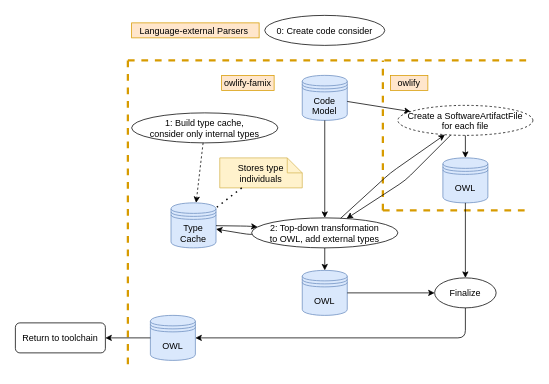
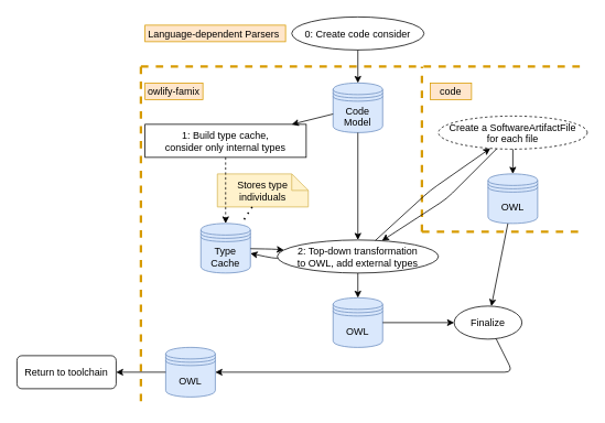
- <mxCell id="14" value="Language-external Parsers " style="text;strokeColor=#d79b00;fillColor=#ffe6cc;align=center;verticalAlign=middle;rounded=0;" vertex="1" parent="1"><mxGeometry x="175" y="30" width="170" height="20" as="geometry" /></mxCell>
+ <mxCell id="14" value="Language-dependent Parsers " style="text;strokeColor=#d79b00;fillColor=#ffe6cc;align=center;verticalAlign=middle;rounded=0;" vertex="1" parent="1"><mxGeometry x="175" y="30" width="170" height="20" as="geometry" /></mxCell>
+ <mxCell id="4" value="" style="endArrow=classic;" edge="1" parent="1" source="2" target="3"><mxGeometry width="50" height="50" relative="1" as="geometry"><mxPoint x="330" y="70" as="sourcePoint" /><mxPoint x="380" y="20" as="targetPoint" /></mxGeometry></mxCell>
- <mxCell id="15" value="owlify-famix" style="text;strokeColor=#d79b00;fillColor=#ffe6cc;align=center;verticalAlign=middle;rounded=0;" vertex="1" parent="1"><mxGeometry x="295" y="100" width="70" height="20" as="geometry" /></mxCell>
+ <mxCell id="15" value="owlify-famix" style="text;strokeColor=#d79b00;fillColor=#ffe6cc;align=center;verticalAlign=middle;rounded=0;" vertex="1" parent="1"><mxGeometry x="175" y="100" width="70" height="20" as="geometry" /></mxCell>
- <mxCell id="23" value="owlify" style="text;strokeColor=#d79b00;fillColor=#ffe6cc;align=center;verticalAlign=middle;rounded=0;" vertex="1" parent="1"><mxGeometry x="520" y="100" width="50" height="20" as="geometry" /></mxCell>
+ <mxCell id="23" value="code" style="text;strokeColor=#d79b00;fillColor=#ffe6cc;align=center;verticalAlign=middle;rounded=0;" vertex="1" parent="1"><mxGeometry x="520" y="100" width="50" height="20" as="geometry" /></mxCell>
- <mxCell id="6" value="" style="endArrow=classic;" edge="1" parent="1" source="3" target="18"><mxGeometry width="50" height="50" relative="1" as="geometry"><mxPoint x="330" y="110" as="sourcePoint" /><mxPoint x="380" y="60" as="targetPoint" /></mxGeometry></mxCell>
+ <mxCell id="6" value="" style="endArrow=classic;" edge="1" parent="1" source="3" target="5"><mxGeometry width="50" height="50" relative="1" as="geometry"><mxPoint x="330" y="110" as="sourcePoint" /><mxPoint x="380" y="60" as="targetPoint" /></mxGeometry></mxCell>
- <mxCell id="5" value="1: Build type cache,&#10;consider only internal types" style="ellipse;" vertex="1" parent="1"><mxGeometry x="175" y="150" width="195" height="40" as="geometry" /></mxCell>
+ <mxCell id="5" value="1: Build type cache,&#10;consider only internal types" style="rounded=0;" vertex="1" parent="1"><mxGeometry x="175" y="150" width="195" height="40" as="geometry" /></mxCell>
- <mxCell id="8" value="Stores type&#10;individuals" style="shape=note;size=20;fillColor=#fff2cc;strokeColor=#d6b656;" vertex="1" parent="1"><mxGeometry x="292.5" y="210" width="110" height="40" as="geometry" /></mxCell>
+ <mxCell id="8" value="Stores type&#10;individuals" style="shape=note;size=20;fillColor=#fff2cc;strokeColor=#d6b656;" vertex="1" parent="1"><mxGeometry x="262.5" y="210" width="110" height="40" as="geometry" /></mxCell>
- <mxCell id="7" value="Type&#10;Cache" style="shape=datastore;fillColor=#dae8fc;strokeColor=#6c8ebf;" vertex="1" parent="1"><mxGeometry x="227.5" y="270" width="60" height="60" as="geometry" /></mxCell>
+ <mxCell id="7" value="Type&#10;Cache" style="shape=datastore;fillColor=#dae8fc;strokeColor=#6c8ebf;" vertex="1" parent="1"><mxGeometry x="242.5" y="270" width="60" height="60" as="geometry" /></mxCell>
- <mxCell id="26" value="Finalize" style="ellipse;" vertex="1" parent="1"><mxGeometry x="579" y="370" width="82" height="40" as="geometry" /></mxCell>
+ <mxCell id="26" value="Finalize" style="ellipse;" vertex="1" parent="1"><mxGeometry x="549" y="370" width="82" height="40" as="geometry" /></mxCell>
